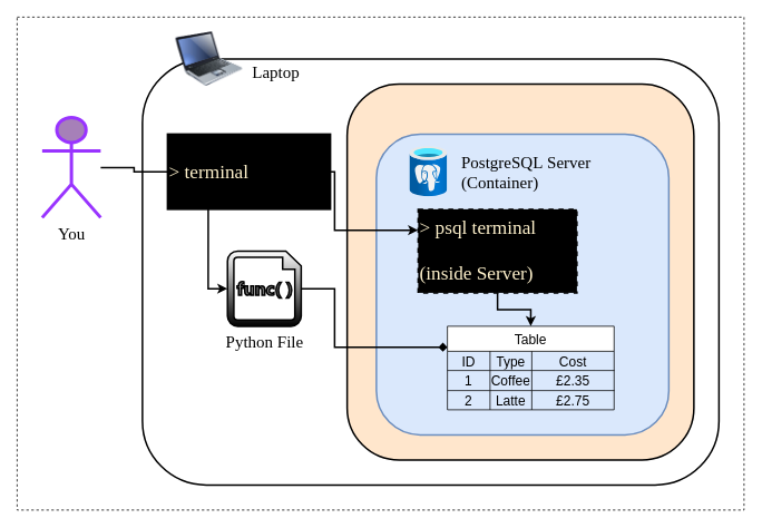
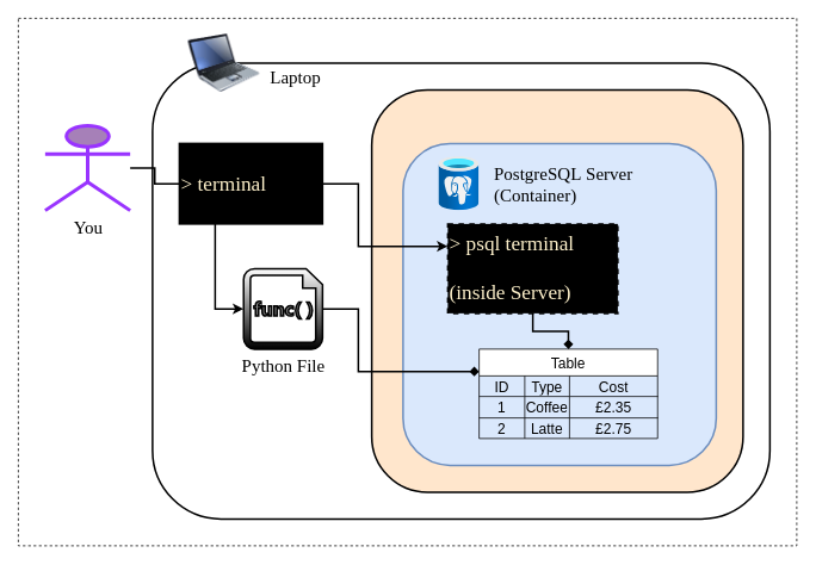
- <mxCell id="3" value="You" style="shape=umlActor;verticalLabelPosition=bottom;verticalAlign=top;html=1;outlineConnect=0;strokeWidth=4;fontFamily=Comic Sans MS;fontSize=20;fillColor=#A680B8;strokeColor=#9933FF;" vertex="1" parent="1"><mxGeometry x="50" y="140" width="70" height="120" as="geometry" /></mxCell>
+ <mxCell id="3" value="You" style="shape=umlActor;verticalLabelPosition=bottom;verticalAlign=top;html=1;outlineConnect=0;strokeWidth=4;fontFamily=Comic Sans MS;fontSize=20;fillColor=#A680B8;strokeColor=#9933FF;" vertex="1" parent="1"><mxGeometry x="50" y="140" width="95" height="95" as="geometry" /></mxCell>
- <mxCell id="9" value="&lt;font face=&quot;Comic Sans MS&quot; style=&quot;color: rgb(255, 242, 204); font-size: 23px;&quot;&gt;&amp;gt;&amp;nbsp;&lt;font&gt;terminal&lt;/font&gt;&lt;/font&gt;" style="rounded=0;whiteSpace=wrap;html=1;gradientColor=none;fillColor=#000000;align=left;strokeWidth=2;" vertex="1" parent="1"><mxGeometry x="200" y="160" width="195" height="90" as="geometry" /></mxCell>
+ <mxCell id="9" value="&lt;font face=&quot;Comic Sans MS&quot; style=&quot;color: rgb(255, 242, 204); font-size: 23px;&quot;&gt;&amp;gt;&amp;nbsp;&lt;font&gt;terminal&lt;/font&gt;&lt;/font&gt;" style="rounded=0;whiteSpace=wrap;html=1;gradientColor=none;fillColor=#000000;align=left;strokeWidth=2;" vertex="1" parent="1"><mxGeometry x="200" y="160" width="160" height="90" as="geometry" /></mxCell>
- <mxCell id="12" style="edgeStyle=orthogonalEdgeStyle;rounded=0;orthogonalLoop=1;jettySize=auto;html=1;exitX=0.5;exitY=1;exitDx=0;exitDy=0;entryX=0.5;entryY=0;entryDx=0;entryDy=0;strokeWidth=2;" edge="1" parent="1" source="13" target="19"><mxGeometry relative="1" as="geometry" /></mxCell>
+ <mxCell id="12" style="edgeStyle=orthogonalEdgeStyle;rounded=0;orthogonalLoop=1;jettySize=auto;html=1;exitX=0.5;exitY=1;exitDx=0;exitDy=0;entryX=0.5;entryY=0;entryDx=0;entryDy=0;strokeWidth=2;endArrow=diamond;" edge="1" parent="1" source="13" target="19"><mxGeometry relative="1" as="geometry" /></mxCell>
